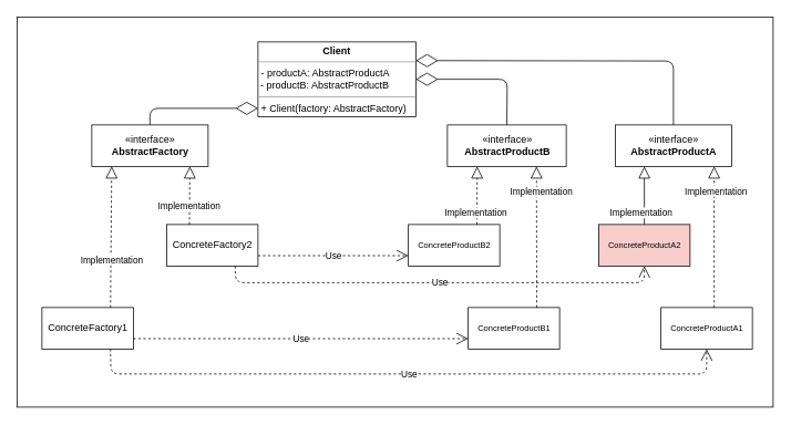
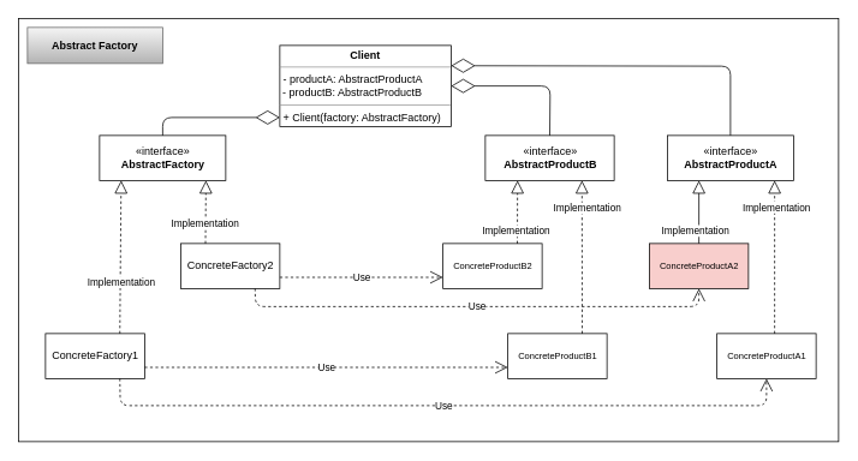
+ <mxCell id="32" value="Abstract Factory" style="rounded=0;whiteSpace=wrap;html=1;fontStyle=1;gradientColor=#b3b3b3;fillColor=#f5f5f5;strokeColor=#666666;" parent="1" vertex="1"><mxGeometry x="30" y="30" width="150" height="40" as="geometry" /></mxCell>
